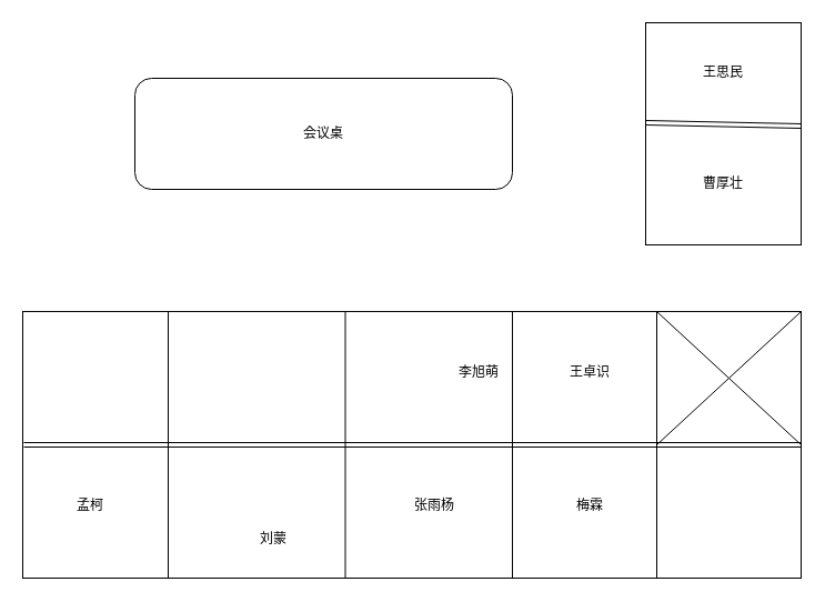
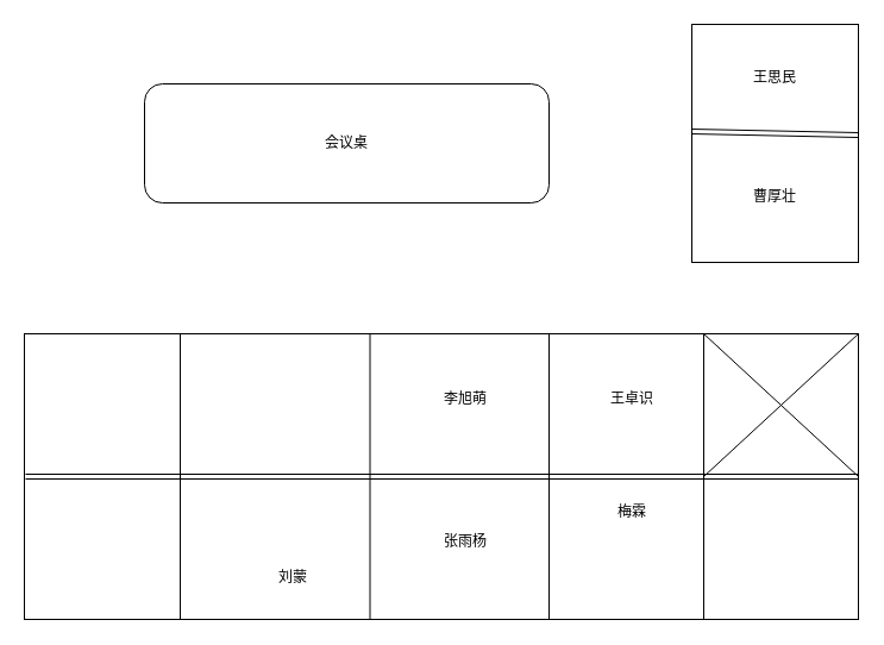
- <mxCell id="19" value="李旭萌" style="text;html=1;strokeColor=none;fillColor=none;align=center;verticalAlign=middle;whiteSpace=wrap;rounded=0;" vertex="1" parent="1"><mxGeometry x="401" y="320" width="60" height="30" as="geometry" /></mxCell>
+ <mxCell id="19" value="李旭萌" style="text;html=1;strokeColor=none;fillColor=none;align=center;verticalAlign=middle;whiteSpace=wrap;rounded=0;" vertex="1" parent="1"><mxGeometry x="361" y="320" width="60" height="30" as="geometry" /></mxCell>
- <mxCell id="13" value="孟柯" style="text;html=1;strokeColor=none;fillColor=none;align=center;verticalAlign=middle;whiteSpace=wrap;rounded=0;" vertex="1" parent="1"><mxGeometry x="51" y="440" width="60" height="30" as="geometry" /></mxCell>
- <mxCell id="16" value="梅霖" style="text;html=1;strokeColor=none;fillColor=none;align=center;verticalAlign=middle;whiteSpace=wrap;rounded=0;" vertex="1" parent="1"><mxGeometry x="501" y="440" width="60" height="30" as="geometry" /></mxCell>
+ <mxCell id="16" value="梅霖" style="text;html=1;strokeColor=none;fillColor=none;align=center;verticalAlign=middle;whiteSpace=wrap;rounded=0;" vertex="1" parent="1"><mxGeometry x="501" y="415" width="60" height="30" as="geometry" /></mxCell>
